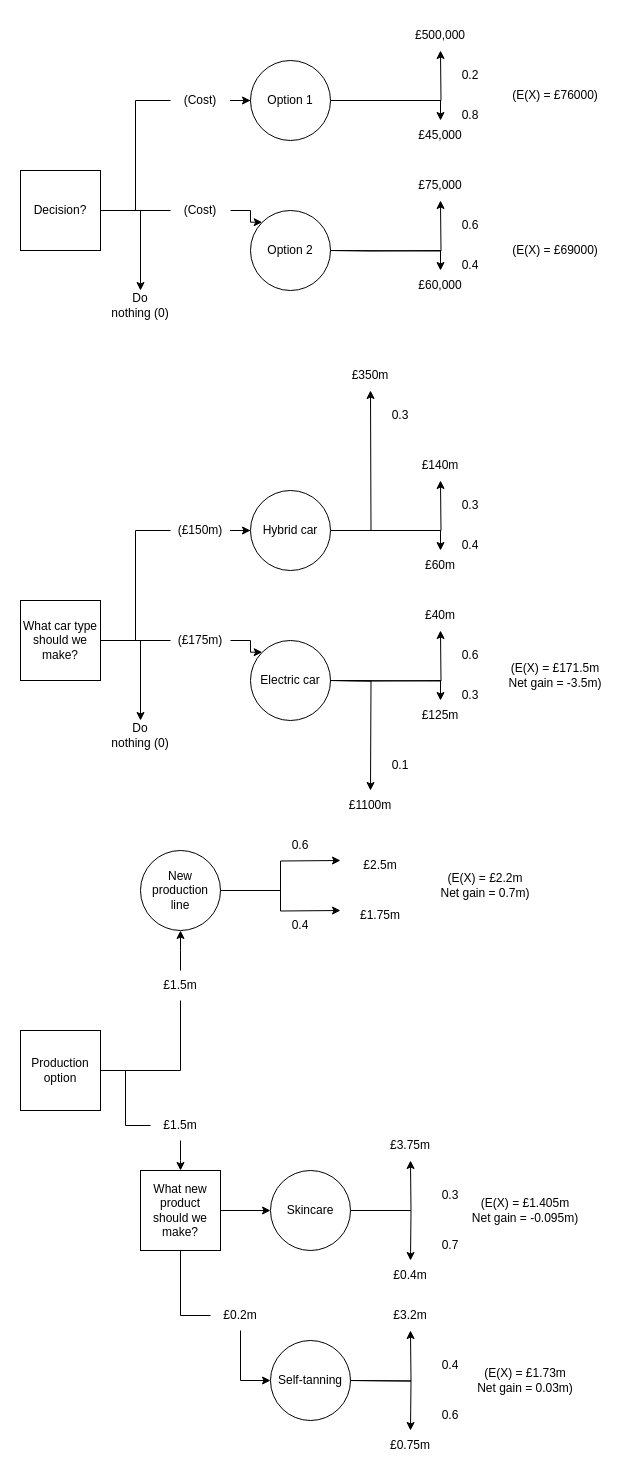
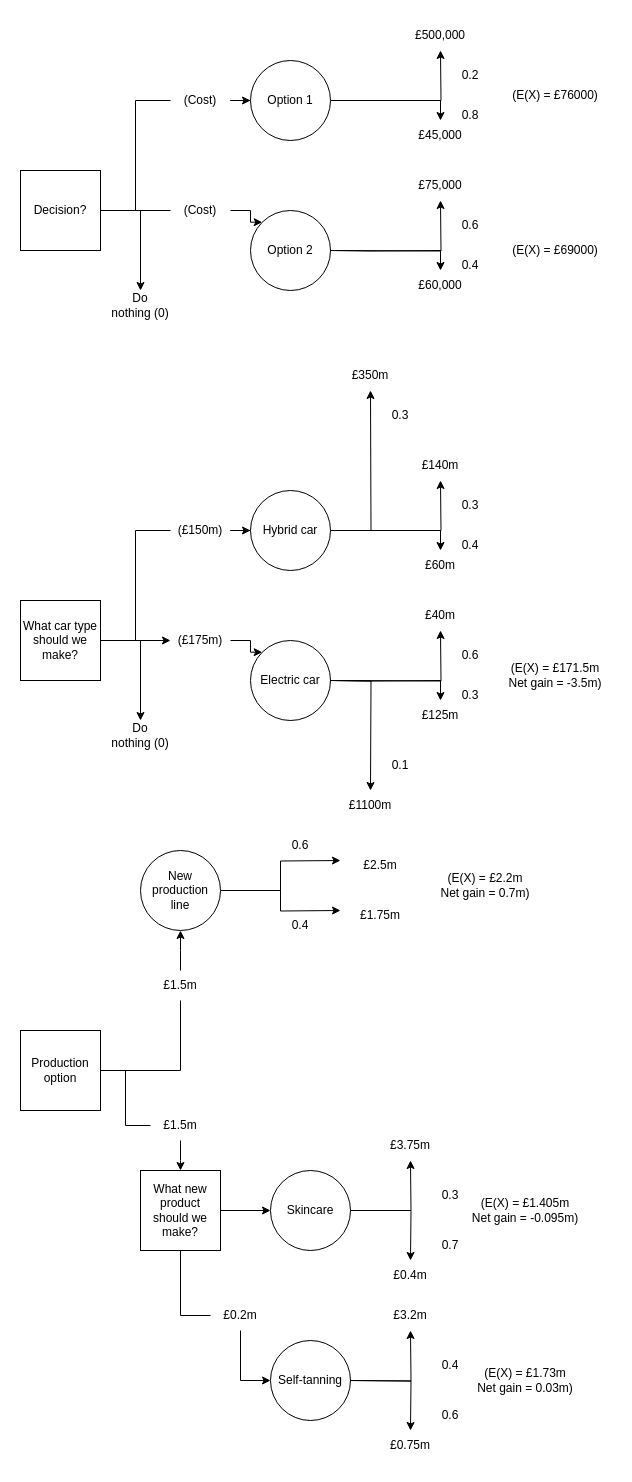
- <mxCell id="40" value="" style="edgeStyle=orthogonalEdgeStyle;rounded=0;orthogonalLoop=1;jettySize=auto;html=1;endArrow=none;" edge="1" parent="1" source="29" target="39"><mxGeometry relative="1" as="geometry"><mxPoint x="100" y="640" as="sourcePoint" /><mxPoint x="250" y="640" as="targetPoint" /></mxGeometry></mxCell>
+ <mxCell id="40" value="" style="edgeStyle=orthogonalEdgeStyle;rounded=0;orthogonalLoop=1;jettySize=auto;html=1;endArrow=classic;" edge="1" parent="1" source="29" target="39"><mxGeometry relative="1" as="geometry"><mxPoint x="100" y="640" as="sourcePoint" /><mxPoint x="250" y="640" as="targetPoint" /></mxGeometry></mxCell>
